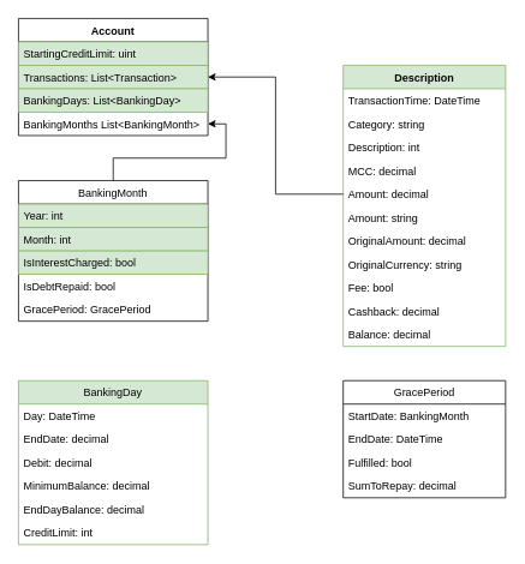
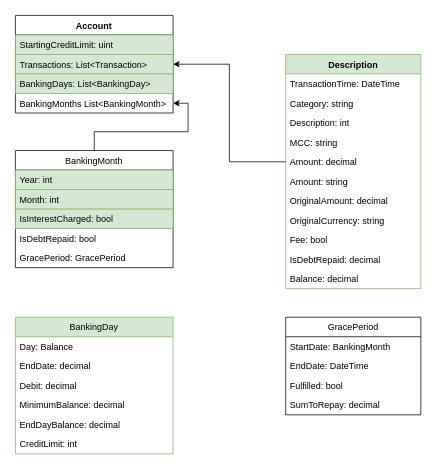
- <mxCell id="11" value="MCC: decimal" style="text;strokeColor=none;fillColor=none;align=left;verticalAlign=top;spacingLeft=4;spacingRight=4;overflow=hidden;rotatable=0;points=[[0,0.5],[1,0.5]];portConstraint=eastwest;" parent="7" vertex="1"><mxGeometry y="104" width="180" height="26" as="geometry" /></mxCell>
+ <mxCell id="11" value="MCC: string" style="text;strokeColor=none;fillColor=none;align=left;verticalAlign=top;spacingLeft=4;spacingRight=4;overflow=hidden;rotatable=0;points=[[0,0.5],[1,0.5]];portConstraint=eastwest;" parent="7" vertex="1"><mxGeometry y="104" width="180" height="26" as="geometry" /></mxCell>
- <mxCell id="17" value="Cashback: decimal" style="text;strokeColor=none;fillColor=none;align=left;verticalAlign=top;spacingLeft=4;spacingRight=4;overflow=hidden;rotatable=0;points=[[0,0.5],[1,0.5]];portConstraint=eastwest;" parent="7" vertex="1"><mxGeometry y="260" width="180" height="26" as="geometry" /></mxCell>
+ <mxCell id="17" value="IsDebtRepaid: decimal" style="text;strokeColor=none;fillColor=none;align=left;verticalAlign=top;spacingLeft=4;spacingRight=4;overflow=hidden;rotatable=0;points=[[0,0.5],[1,0.5]];portConstraint=eastwest;" parent="7" vertex="1"><mxGeometry y="260" width="180" height="26" as="geometry" /></mxCell>
- <mxCell id="28" value="Day: DateTime" style="text;strokeColor=none;fillColor=none;align=left;verticalAlign=top;spacingLeft=4;spacingRight=4;overflow=hidden;rotatable=0;points=[[0,0.5],[1,0.5]];portConstraint=eastwest;" parent="27" vertex="1"><mxGeometry y="26" width="210" height="26" as="geometry" /></mxCell>
+ <mxCell id="28" value="Day: Balance" style="text;strokeColor=none;fillColor=none;align=left;verticalAlign=top;spacingLeft=4;spacingRight=4;overflow=hidden;rotatable=0;points=[[0,0.5],[1,0.5]];portConstraint=eastwest;" parent="27" vertex="1"><mxGeometry y="26" width="210" height="26" as="geometry" /></mxCell>
